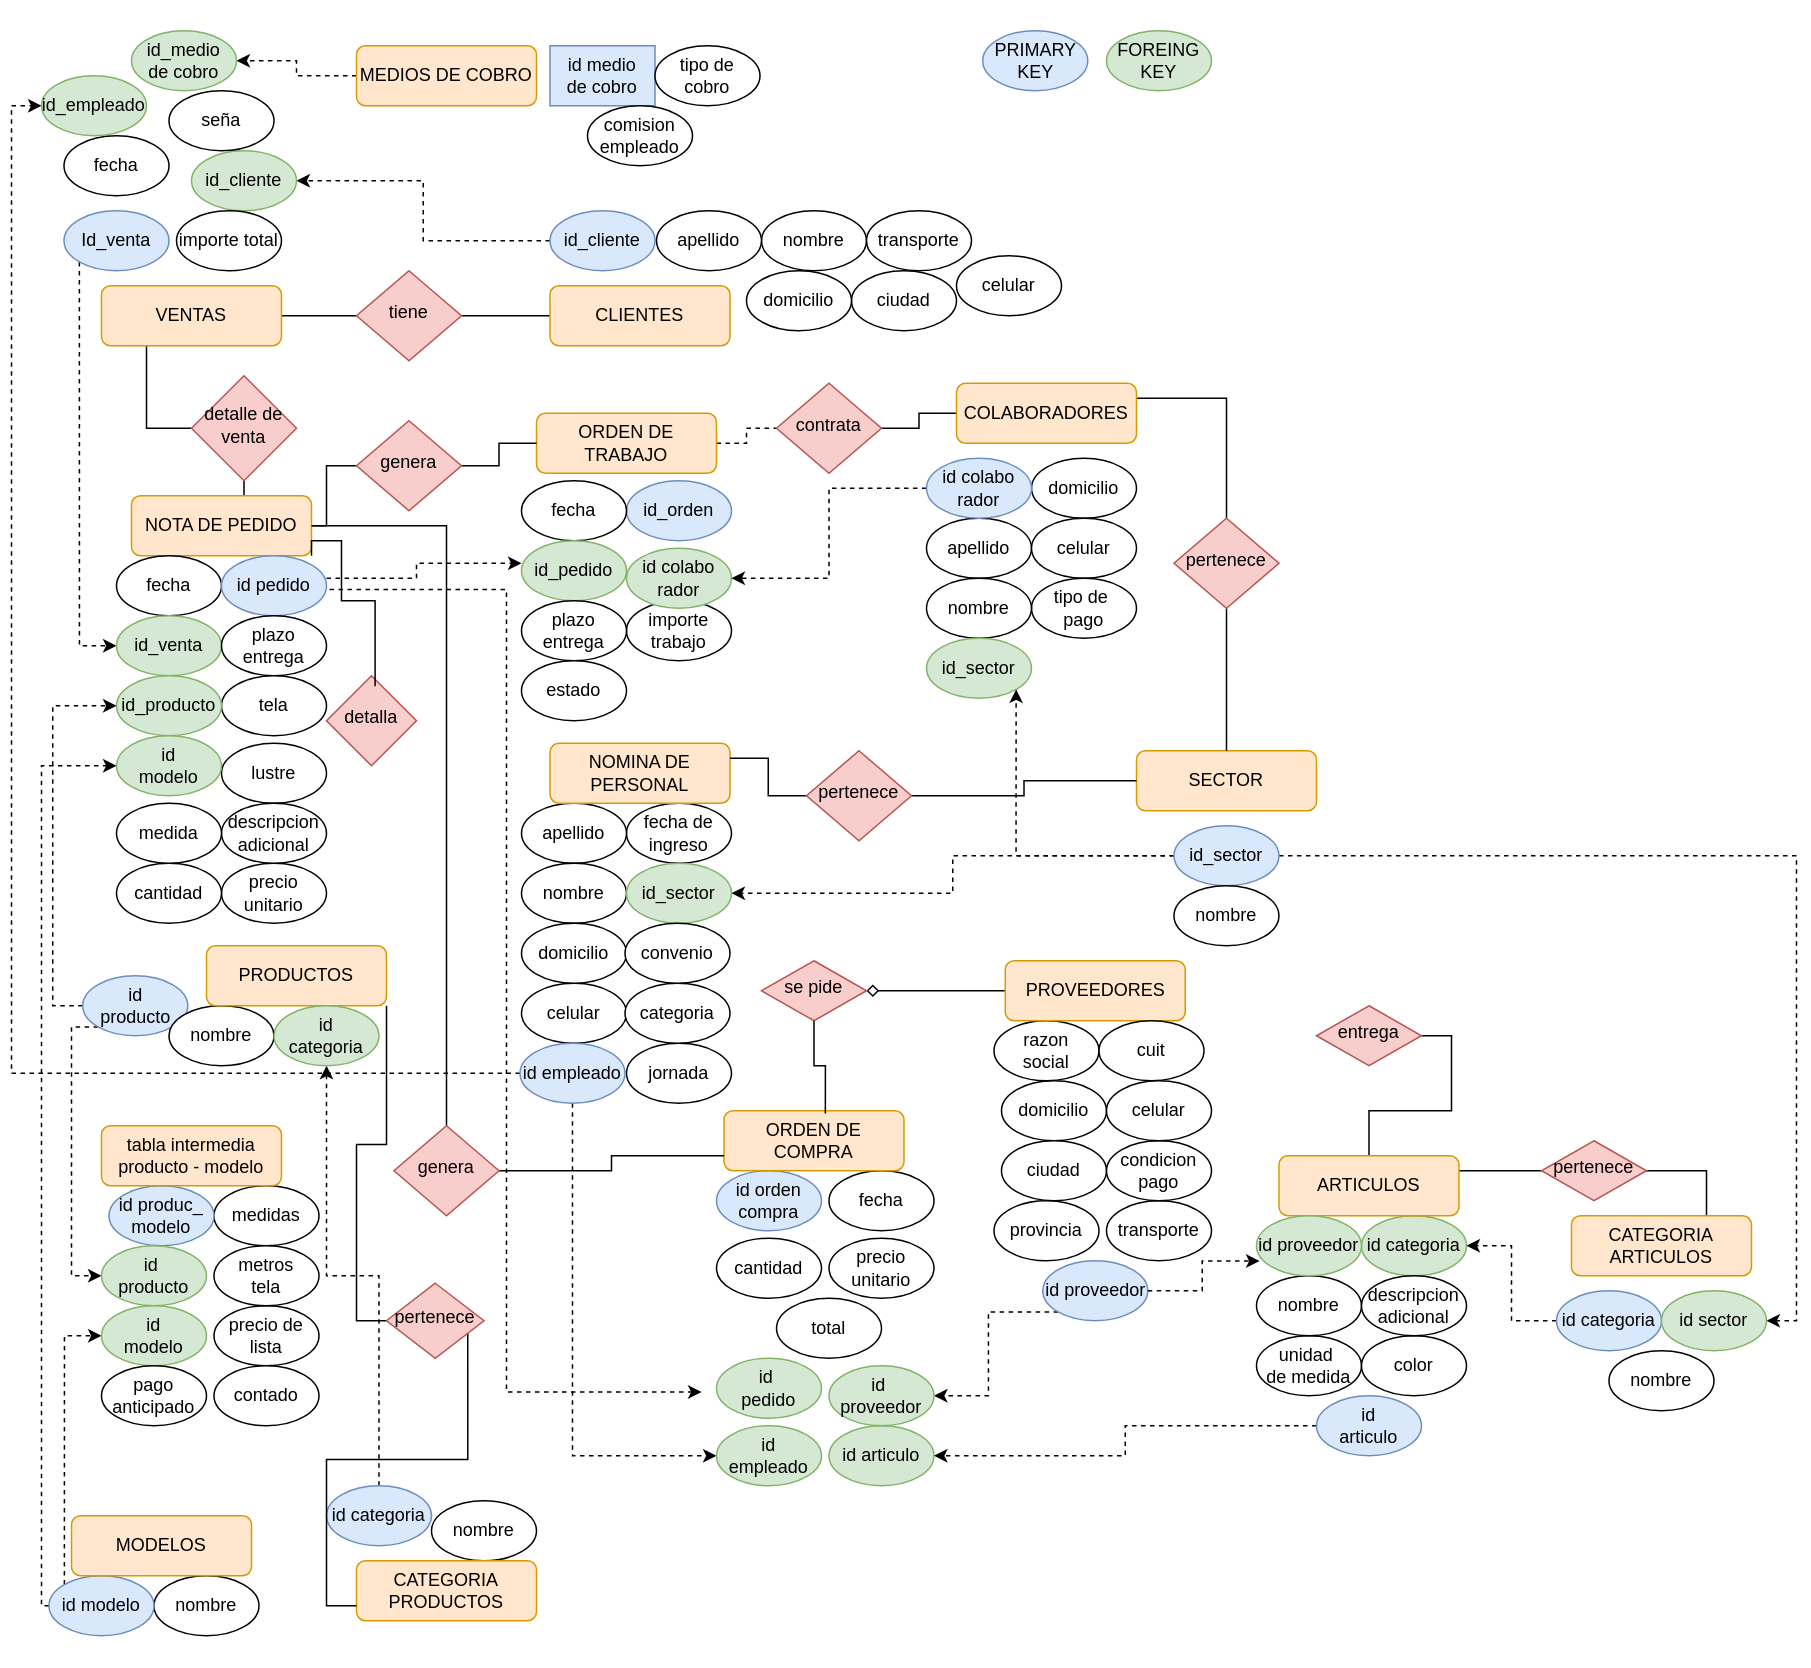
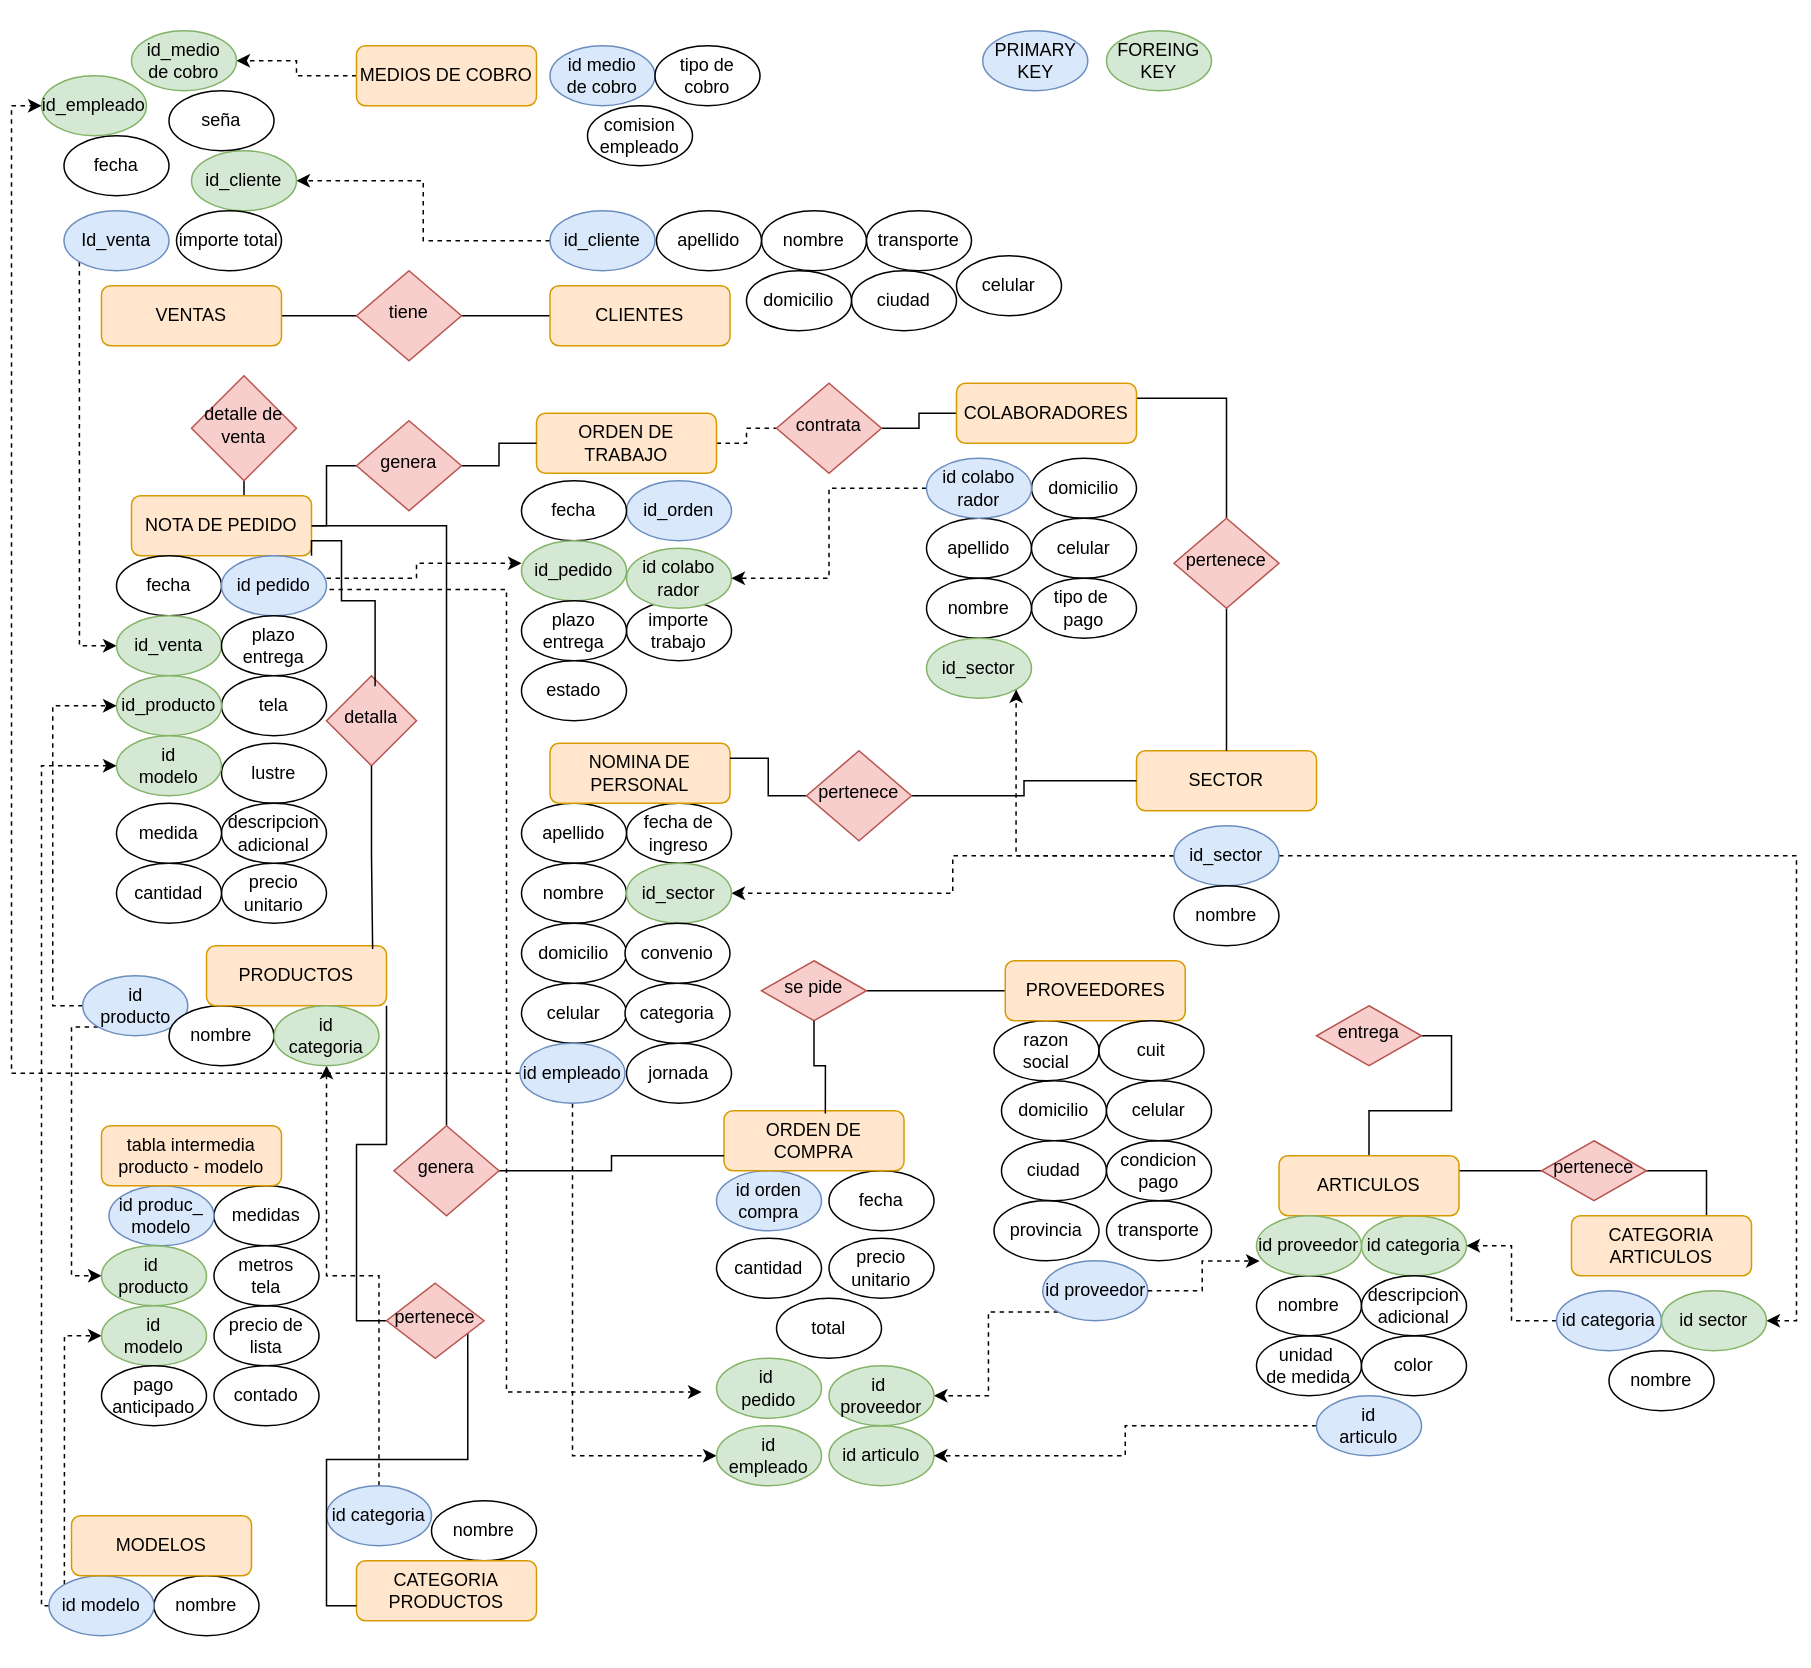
- <mxCell id="43" value="id medio&lt;div&gt;de cobro&lt;/div&gt;" style="whiteSpace=wrap;html=1;fillColor=#dae8fc;strokeColor=#6c8ebf;rounded=0;" parent="1" vertex="1"><mxGeometry x="359" y="30" width="70" height="40" as="geometry" /></mxCell>
+ <mxCell id="43" value="id medio&lt;div&gt;de cobro&lt;/div&gt;" style="ellipse;whiteSpace=wrap;html=1;fillColor=#dae8fc;strokeColor=#6c8ebf;" parent="1" vertex="1"><mxGeometry x="359" y="30" width="70" height="40" as="geometry" /></mxCell>
- <mxCell id="3" style="edgeStyle=orthogonalEdgeStyle;rounded=0;orthogonalLoop=1;jettySize=auto;html=1;exitX=0.25;exitY=1;exitDx=0;exitDy=0;entryX=0;entryY=0.5;entryDx=0;entryDy=0;endArrow=none;endFill=0;" parent="1" source="4" target="9" edge="1"><mxGeometry relative="1" as="geometry" /></mxCell>
+ <mxCell id="184" style="edgeStyle=orthogonalEdgeStyle;rounded=0;orthogonalLoop=1;jettySize=auto;html=1;exitX=0.5;exitY=1;exitDx=0;exitDy=0;entryX=0.923;entryY=0.055;entryDx=0;entryDy=0;entryPerimeter=0;endArrow=none;endFill=0;" parent="1" source="171" target="157" edge="1"><mxGeometry relative="1" as="geometry" /></mxCell>
- <mxCell id="106" style="edgeStyle=orthogonalEdgeStyle;rounded=0;orthogonalLoop=1;jettySize=auto;html=1;exitX=0;exitY=0.5;exitDx=0;exitDy=0;entryX=1;entryY=0.5;entryDx=0;entryDy=0;endArrow=diamond;endFill=0;" parent="1" source="108" target="172" edge="1"><mxGeometry relative="1" as="geometry" /></mxCell>
+ <mxCell id="106" style="edgeStyle=orthogonalEdgeStyle;rounded=0;orthogonalLoop=1;jettySize=auto;html=1;exitX=0;exitY=0.5;exitDx=0;exitDy=0;entryX=1;entryY=0.5;entryDx=0;entryDy=0;endArrow=none;endFill=0;" parent="1" source="108" target="172" edge="1"><mxGeometry relative="1" as="geometry" /></mxCell>
